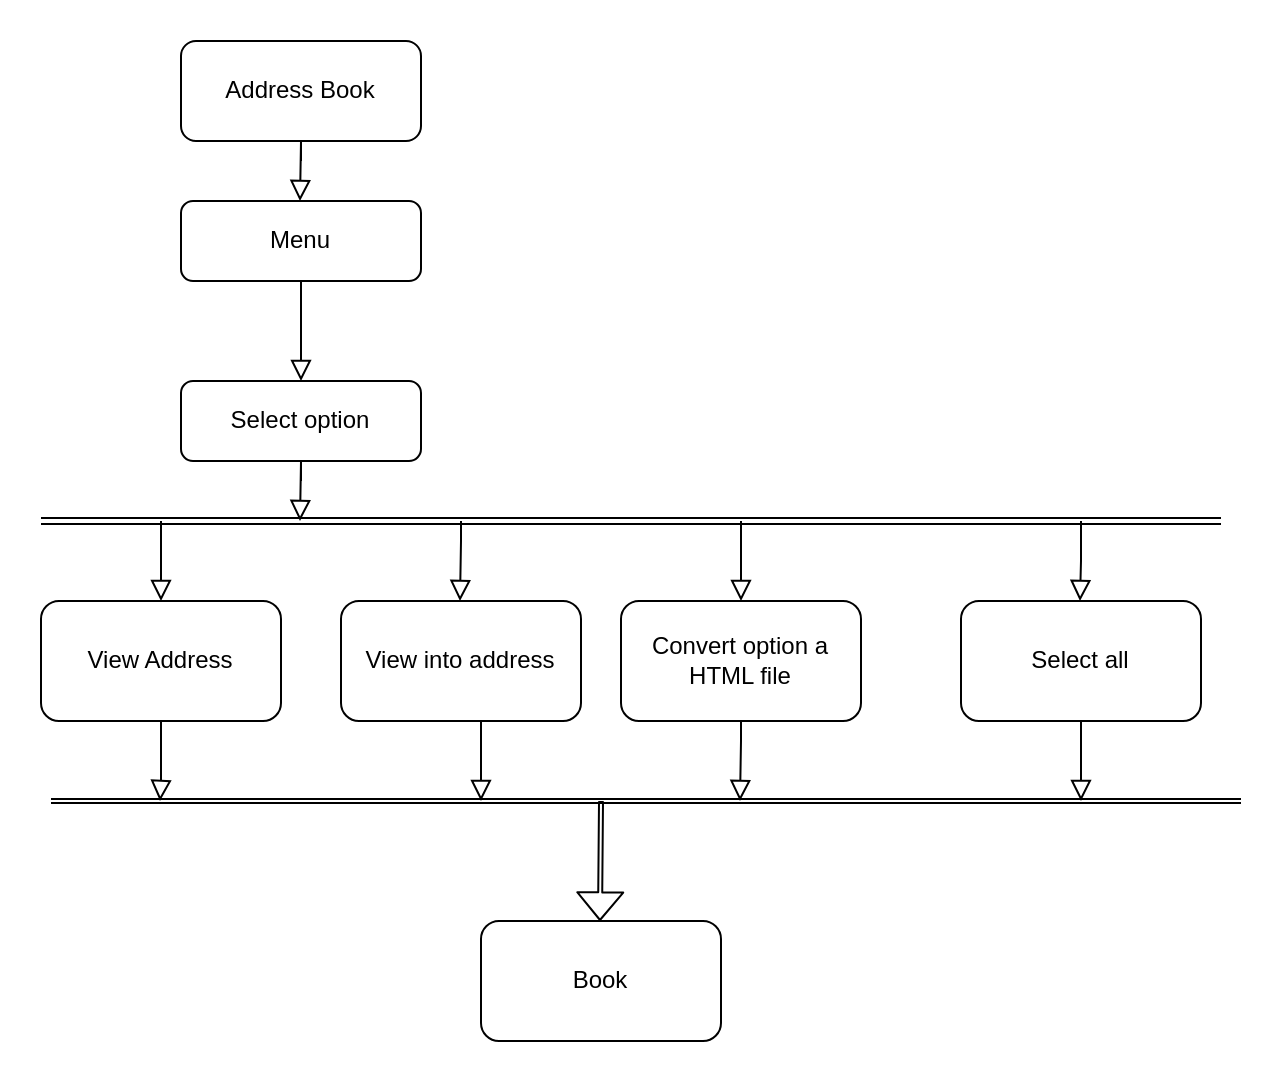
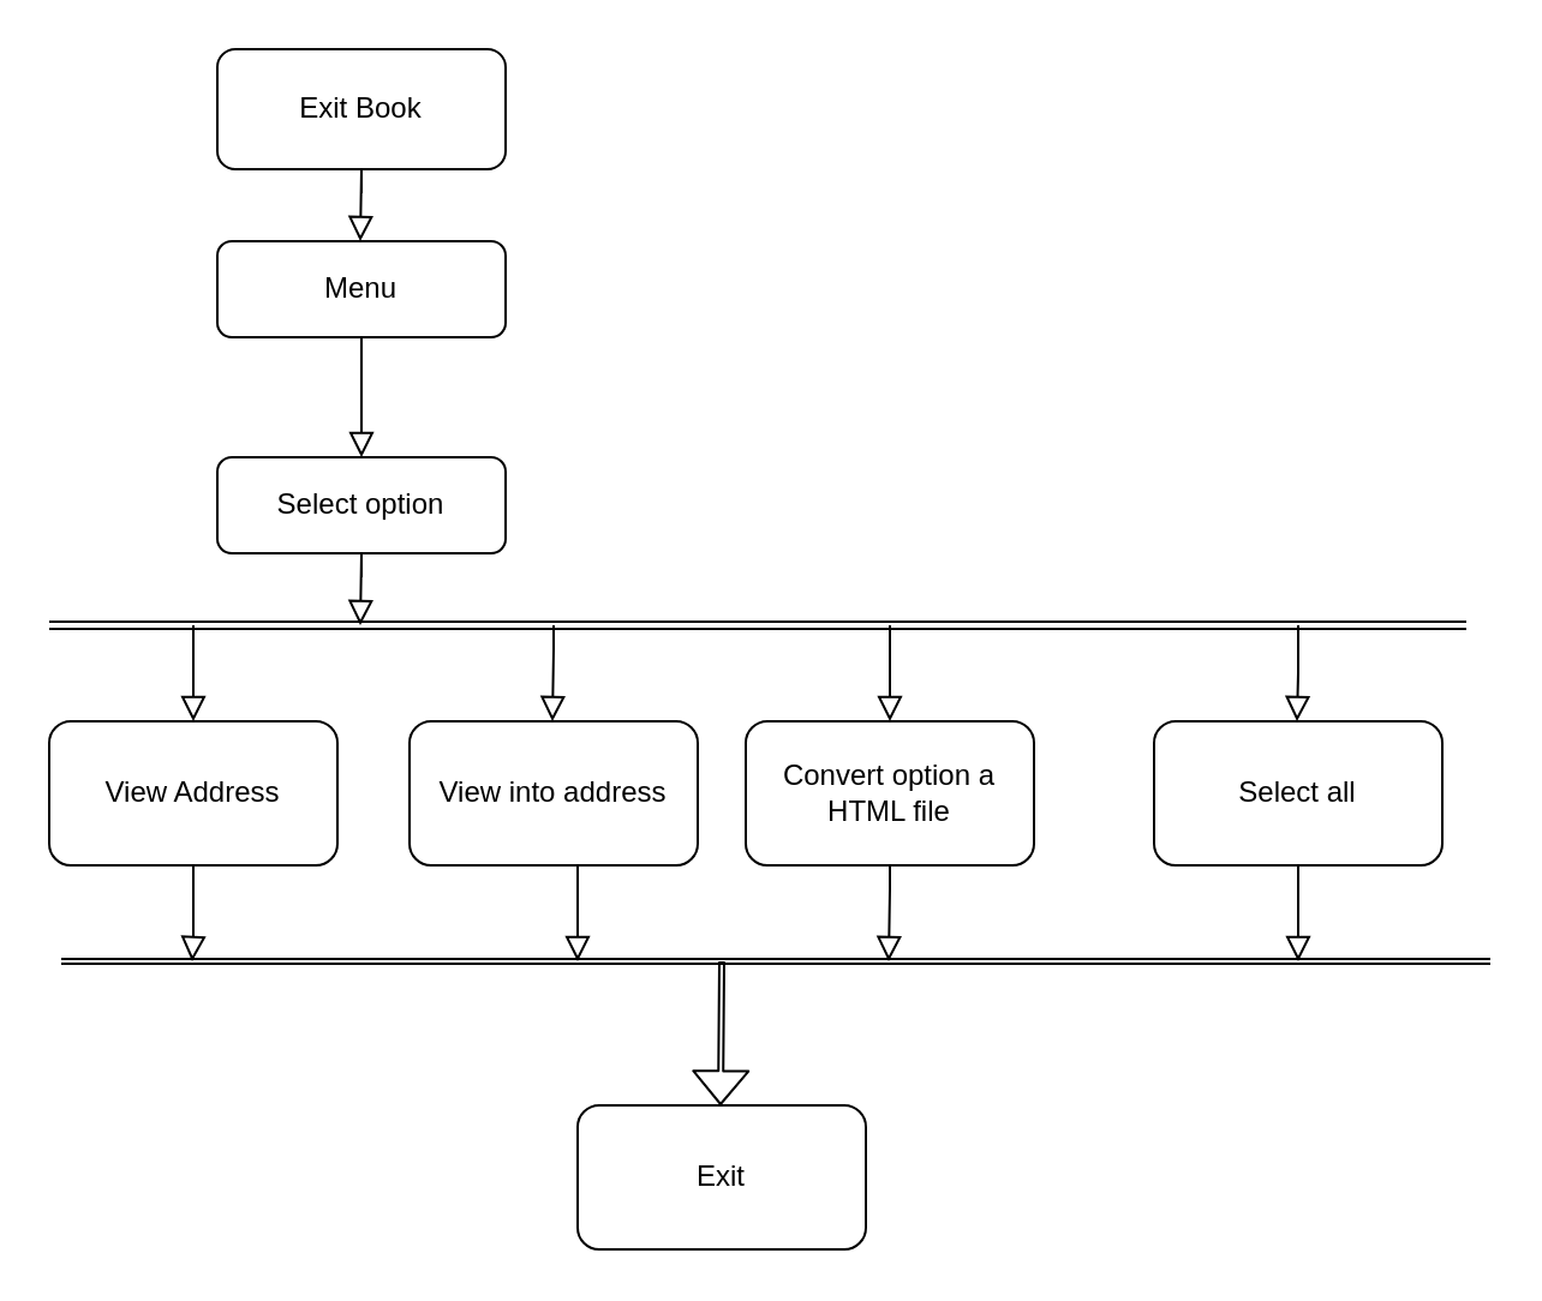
- <mxCell id="3" value="Address Book" style="rounded=1;whiteSpace=wrap;html=1;fontSize=12;glass=0;strokeWidth=1;shadow=0;" parent="1" vertex="1"><mxGeometry x="90" width="120" height="50" as="geometry" y="20" /></mxCell>
+ <mxCell id="3" value="Exit Book" style="rounded=1;whiteSpace=wrap;html=1;fontSize=12;glass=0;strokeWidth=1;shadow=0;" parent="1" vertex="1"><mxGeometry x="90" width="120" height="50" as="geometry" y="20" /></mxCell>
- <mxCell id="19" value="Book" style="rounded=1;whiteSpace=wrap;html=1;" vertex="1" parent="1"><mxGeometry x="240" y="460" width="120" height="60" as="geometry" /></mxCell>
+ <mxCell id="19" value="Exit" style="rounded=1;whiteSpace=wrap;html=1;" vertex="1" parent="1"><mxGeometry x="240" y="460" width="120" height="60" as="geometry" /></mxCell>
